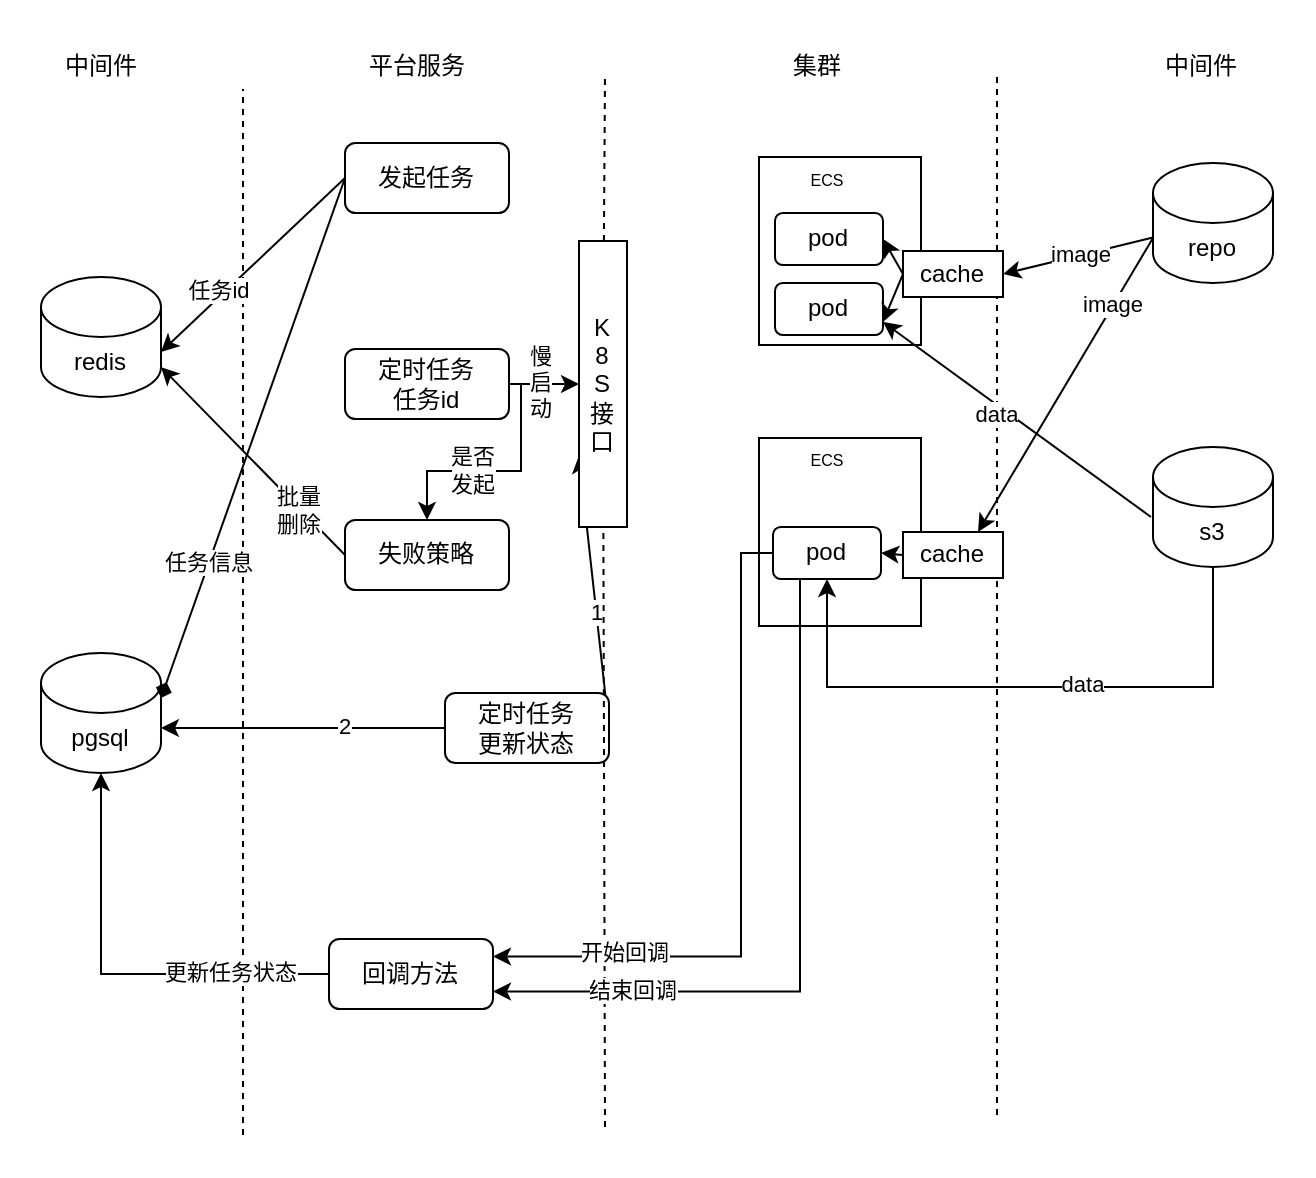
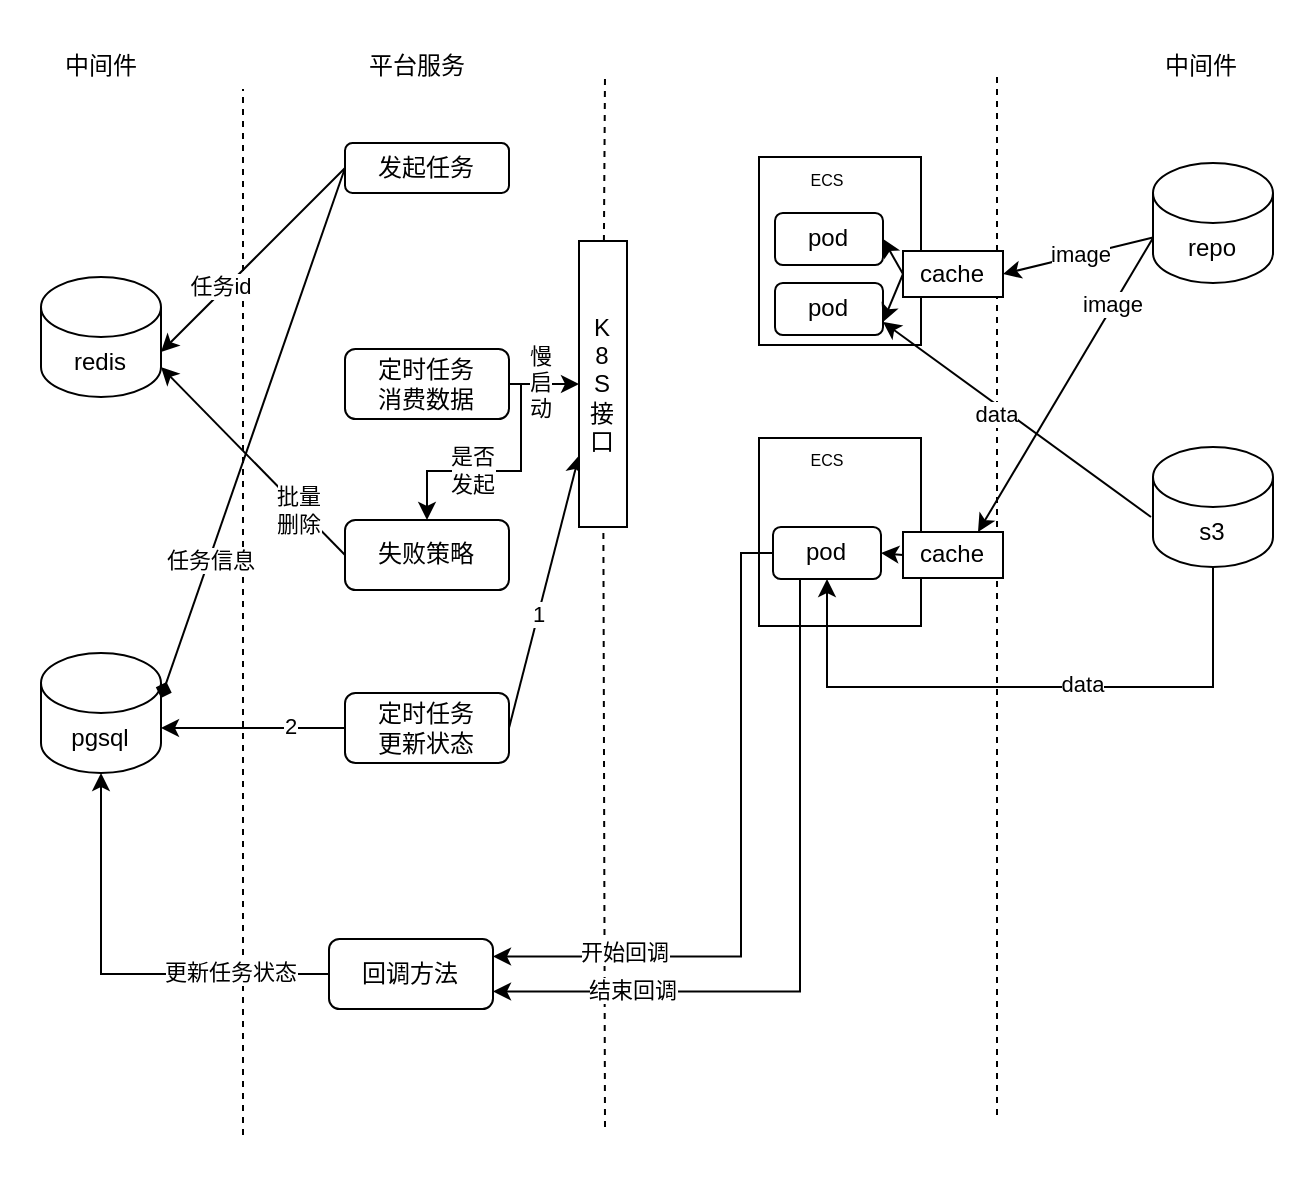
- <mxCell id="9" value="集群" style="text;html=1;align=center;verticalAlign=middle;resizable=0;points=[];autosize=1;strokeColor=none;fillColor=none;" vertex="1" parent="1"><mxGeometry x="387" y="20" width="42" height="26" as="geometry" /></mxCell>
- <mxCell id="11" value="发起任务" style="rounded=1;whiteSpace=wrap;html=1;" vertex="1" parent="1"><mxGeometry x="172" y="71" width="82" height="35" as="geometry" /></mxCell>
+ <mxCell id="11" value="发起任务" style="rounded=1;whiteSpace=wrap;html=1;" vertex="1" parent="1"><mxGeometry x="172" y="71" width="82" height="25" as="geometry" /></mxCell>
- <mxCell id="17" value="定时任务&lt;div&gt;任务id&lt;/div&gt;" style="rounded=1;whiteSpace=wrap;html=1;" vertex="1" parent="1"><mxGeometry x="172" y="174" width="82" height="35" as="geometry" /></mxCell>
+ <mxCell id="17" value="定时任务&lt;div&gt;消费数据&lt;/div&gt;" style="rounded=1;whiteSpace=wrap;html=1;" vertex="1" parent="1"><mxGeometry x="172" y="174" width="82" height="35" as="geometry" /></mxCell>
- <mxCell id="20" value="定时任务&lt;div&gt;更新状态&lt;/div&gt;" style="rounded=1;whiteSpace=wrap;html=1;" vertex="1" parent="1"><mxGeometry x="222" y="346" width="82" height="35" as="geometry" /></mxCell>
+ <mxCell id="20" value="定时任务&lt;div&gt;更新状态&lt;/div&gt;" style="rounded=1;whiteSpace=wrap;html=1;" vertex="1" parent="1"><mxGeometry x="172" y="346" width="82" height="35" as="geometry" /></mxCell>
